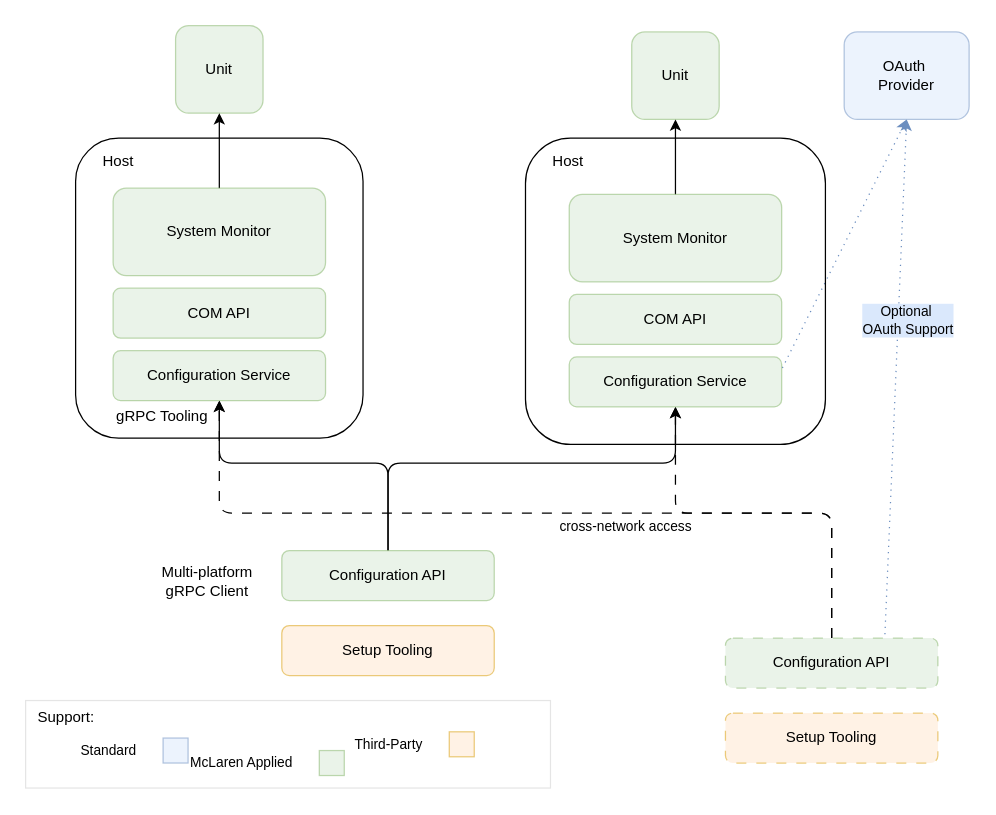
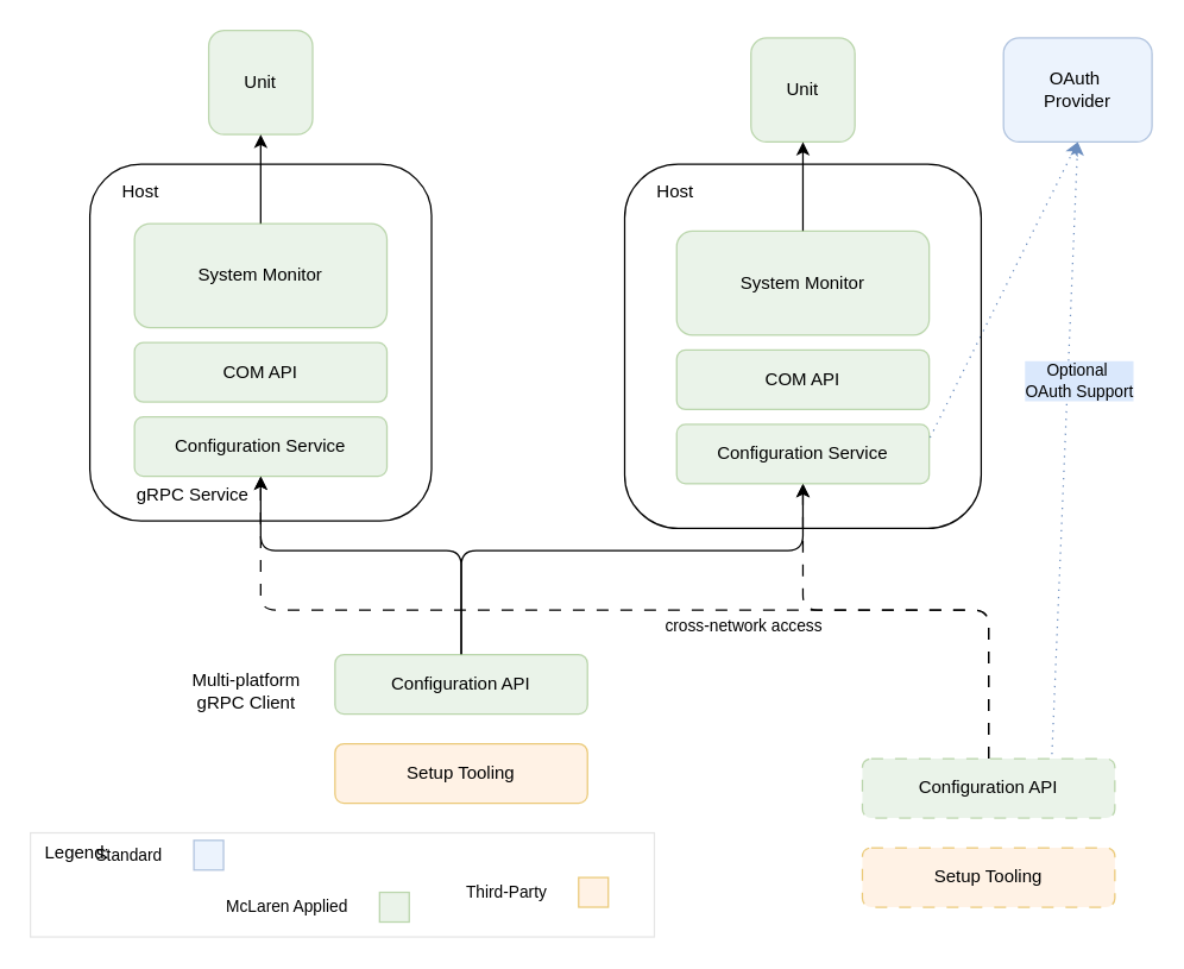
- <mxCell id="21" value="gRPC Tooling" style="text;html=1;align=center;verticalAlign=middle;resizable=0;points=[];autosize=1;strokeColor=none;fillColor=none;" vertex="1" parent="15"><mxGeometry x="19" y="208" width="100" height="30" as="geometry" /></mxCell>
+ <mxCell id="21" value="gRPC Service" style="text;html=1;align=center;verticalAlign=middle;resizable=0;points=[];autosize=1;strokeColor=none;fillColor=none;" vertex="1" parent="15"><mxGeometry x="19" y="208" width="100" height="30" as="geometry" /></mxCell>
- <mxCell id="2" value="Support:" style="rounded=0;whiteSpace=wrap;html=1;opacity=10;align=left;verticalAlign=top;spacing=2;spacingLeft=8;fillColor=none;" vertex="1" parent="1"><mxGeometry x="20" y="560" width="420" height="70" as="geometry" /></mxCell>
+ <mxCell id="2" value="Legend:" style="rounded=0;whiteSpace=wrap;html=1;opacity=10;align=left;verticalAlign=top;spacing=2;spacingLeft=8;fillColor=none;" vertex="1" parent="1"><mxGeometry x="20" y="560" width="420" height="70" as="geometry" /></mxCell>
- <mxCell id="10" value="&lt;font style=&quot;font-size: 11px;&quot;&gt;Third-Party&lt;/font&gt;" style="rounded=0;html=1;fillColor=#ffe6cc;strokeColor=#d79b00;opacity=50;labelPosition=left;verticalLabelPosition=middle;align=right;verticalAlign=middle;spacingRight=20;spacingLeft=20;fontSize=11;" vertex="1" parent="1"><mxGeometry x="359" y="585" width="20" height="20" as="geometry" /></mxCell>
+ <mxCell id="10" value="&lt;font style=&quot;font-size: 11px;&quot;&gt;Third-Party&lt;/font&gt;" style="rounded=0;html=1;fillColor=#ffe6cc;strokeColor=#d79b00;opacity=50;labelPosition=left;verticalLabelPosition=middle;align=right;verticalAlign=middle;spacingRight=20;spacingLeft=20;fontSize=11;" vertex="1" parent="1"><mxGeometry x="389" y="590" width="20" height="20" as="geometry" /></mxCell>
- <mxCell id="9" value="&lt;font style=&quot;font-size: 11px;&quot;&gt;Standard&lt;/font&gt;" style="rounded=0;html=1;fillColor=#dae8fc;strokeColor=#6c8ebf;opacity=50;labelPosition=left;verticalLabelPosition=middle;align=right;verticalAlign=middle;spacingRight=20;spacingLeft=20;fontSize=11;" vertex="1" parent="1"><mxGeometry x="130" y="590" width="20" height="20" as="geometry" /></mxCell>
+ <mxCell id="9" value="&lt;font style=&quot;font-size: 11px;&quot;&gt;Standard&lt;/font&gt;" style="rounded=0;html=1;fillColor=#dae8fc;strokeColor=#6c8ebf;opacity=50;labelPosition=left;verticalLabelPosition=middle;align=right;verticalAlign=middle;spacingRight=20;spacingLeft=20;fontSize=11;" vertex="1" parent="1"><mxGeometry x="130" y="565" width="20" height="20" as="geometry" /></mxCell>
